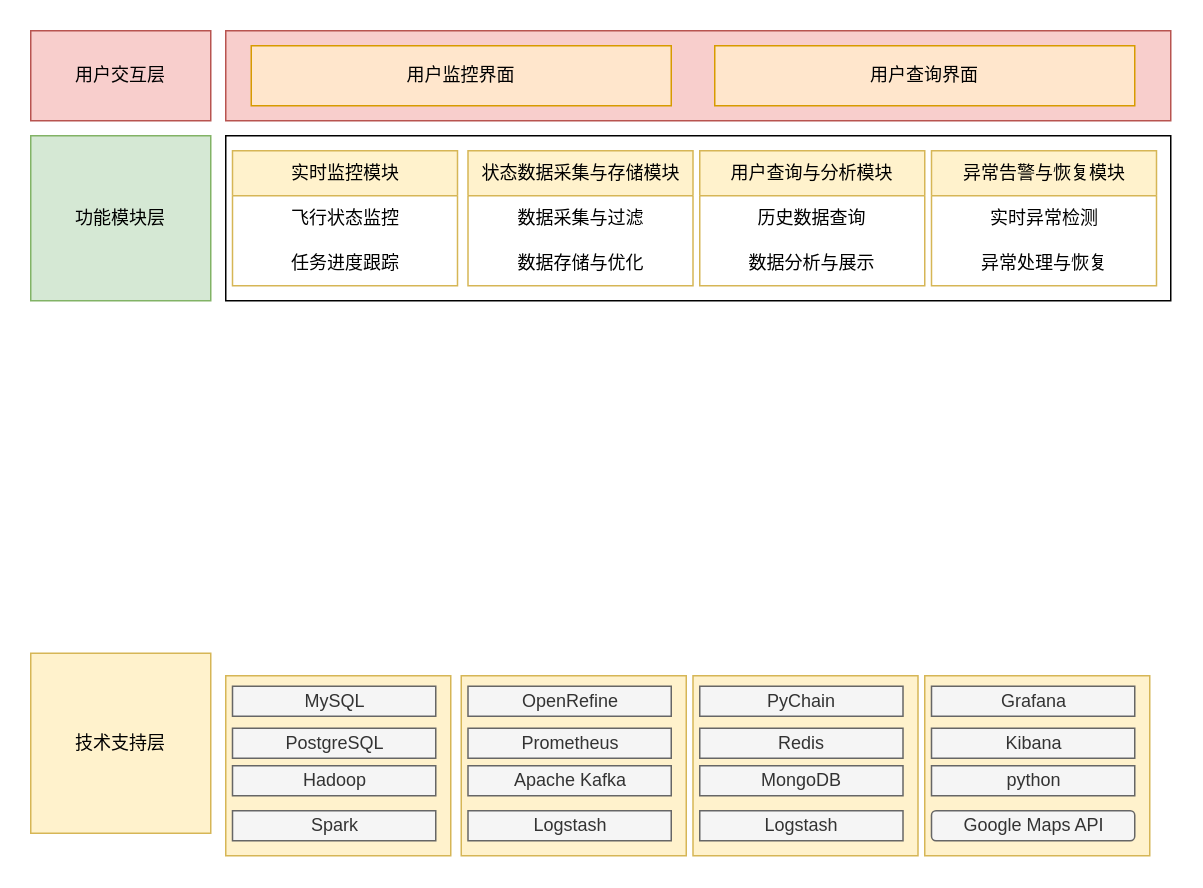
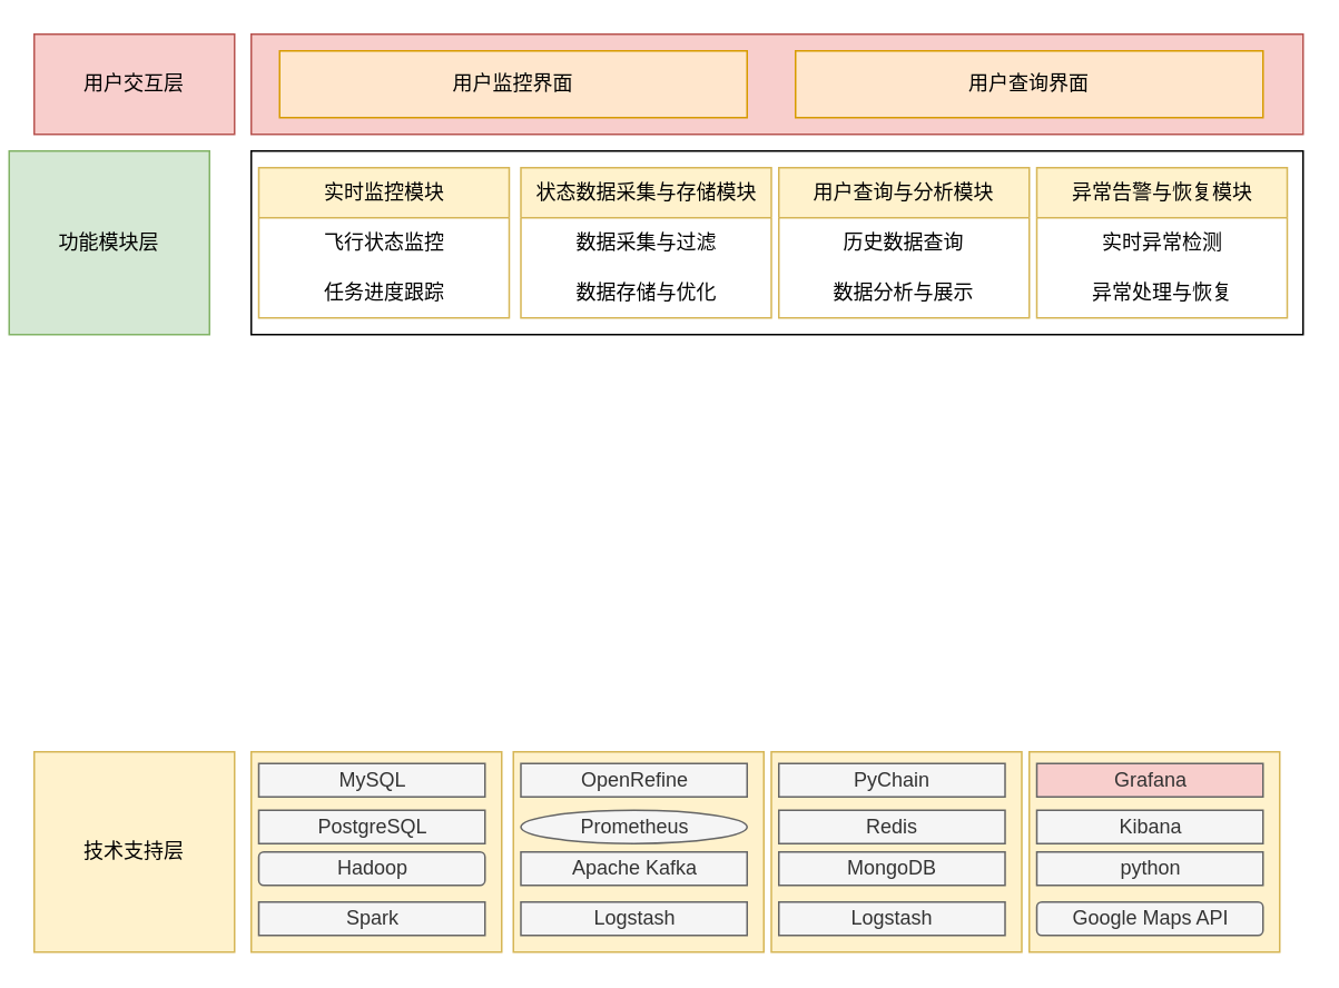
- <mxCell id="4" value="功能模块层" style="rounded=0;whiteSpace=wrap;html=1;fillColor=#d5e8d4;strokeColor=#82b366;" parent="1" vertex="1"><mxGeometry x="20" y="90" width="120" height="110" as="geometry" /></mxCell>
+ <mxCell id="4" value="功能模块层" style="rounded=0;whiteSpace=wrap;html=1;fillColor=#d5e8d4;strokeColor=#82b366;" parent="1" vertex="1"><mxGeometry x="5" y="90" width="120" height="110" as="geometry" /></mxCell>
- <mxCell id="24" value="Grafana" style="rounded=0;whiteSpace=wrap;html=1;fillColor=#f5f5f5;fontColor=#333333;strokeColor=#666666;" parent="1" vertex="1"><mxGeometry x="620.5" y="457" width="135.5" height="20" as="geometry" /></mxCell>
+ <mxCell id="24" value="Grafana" style="rounded=0;whiteSpace=wrap;html=1;fillColor=#f8cecc;fontColor=#333333;strokeColor=#666666;" parent="1" vertex="1"><mxGeometry x="620.5" y="457" width="135.5" height="20" as="geometry" /></mxCell>
- <mxCell id="5" value="技术支持层" style="rounded=0;whiteSpace=wrap;html=1;fillColor=#fff2cc;strokeColor=#d6b656;" parent="1" vertex="1"><mxGeometry x="20" y="435" width="120" height="120" as="geometry" /></mxCell>
+ <mxCell id="5" value="技术支持层" style="rounded=0;whiteSpace=wrap;html=1;fillColor=#fff2cc;strokeColor=#d6b656;" parent="1" vertex="1"><mxGeometry x="20" y="450" width="120" height="120" as="geometry" /></mxCell>
- <mxCell id="15" value="Prometheus" style="rounded=0;whiteSpace=wrap;html=1;fillColor=#f5f5f5;fontColor=#333333;strokeColor=#666666;" parent="1" vertex="1"><mxGeometry x="311.5" y="485" width="135.5" height="20" as="geometry" /></mxCell>
+ <mxCell id="15" value="Prometheus" style="ellipse;whiteSpace=wrap;html=1;fillColor=#f5f5f5;fontColor=#333333;strokeColor=#666666;" parent="1" vertex="1"><mxGeometry x="311.5" y="485" width="135.5" height="20" as="geometry" /></mxCell>
- <mxCell id="11" value="Hadoop" style="rounded=0;whiteSpace=wrap;html=1;fillColor=#f5f5f5;fontColor=#333333;strokeColor=#666666;" parent="1" vertex="1"><mxGeometry x="154.5" y="510" width="135.5" height="20" as="geometry" /></mxCell>
+ <mxCell id="11" value="Hadoop" style="whiteSpace=wrap;html=1;fillColor=#f5f5f5;fontColor=#333333;strokeColor=#666666;rounded=1;" parent="1" vertex="1"><mxGeometry x="154.5" y="510" width="135.5" height="20" as="geometry" /></mxCell>
